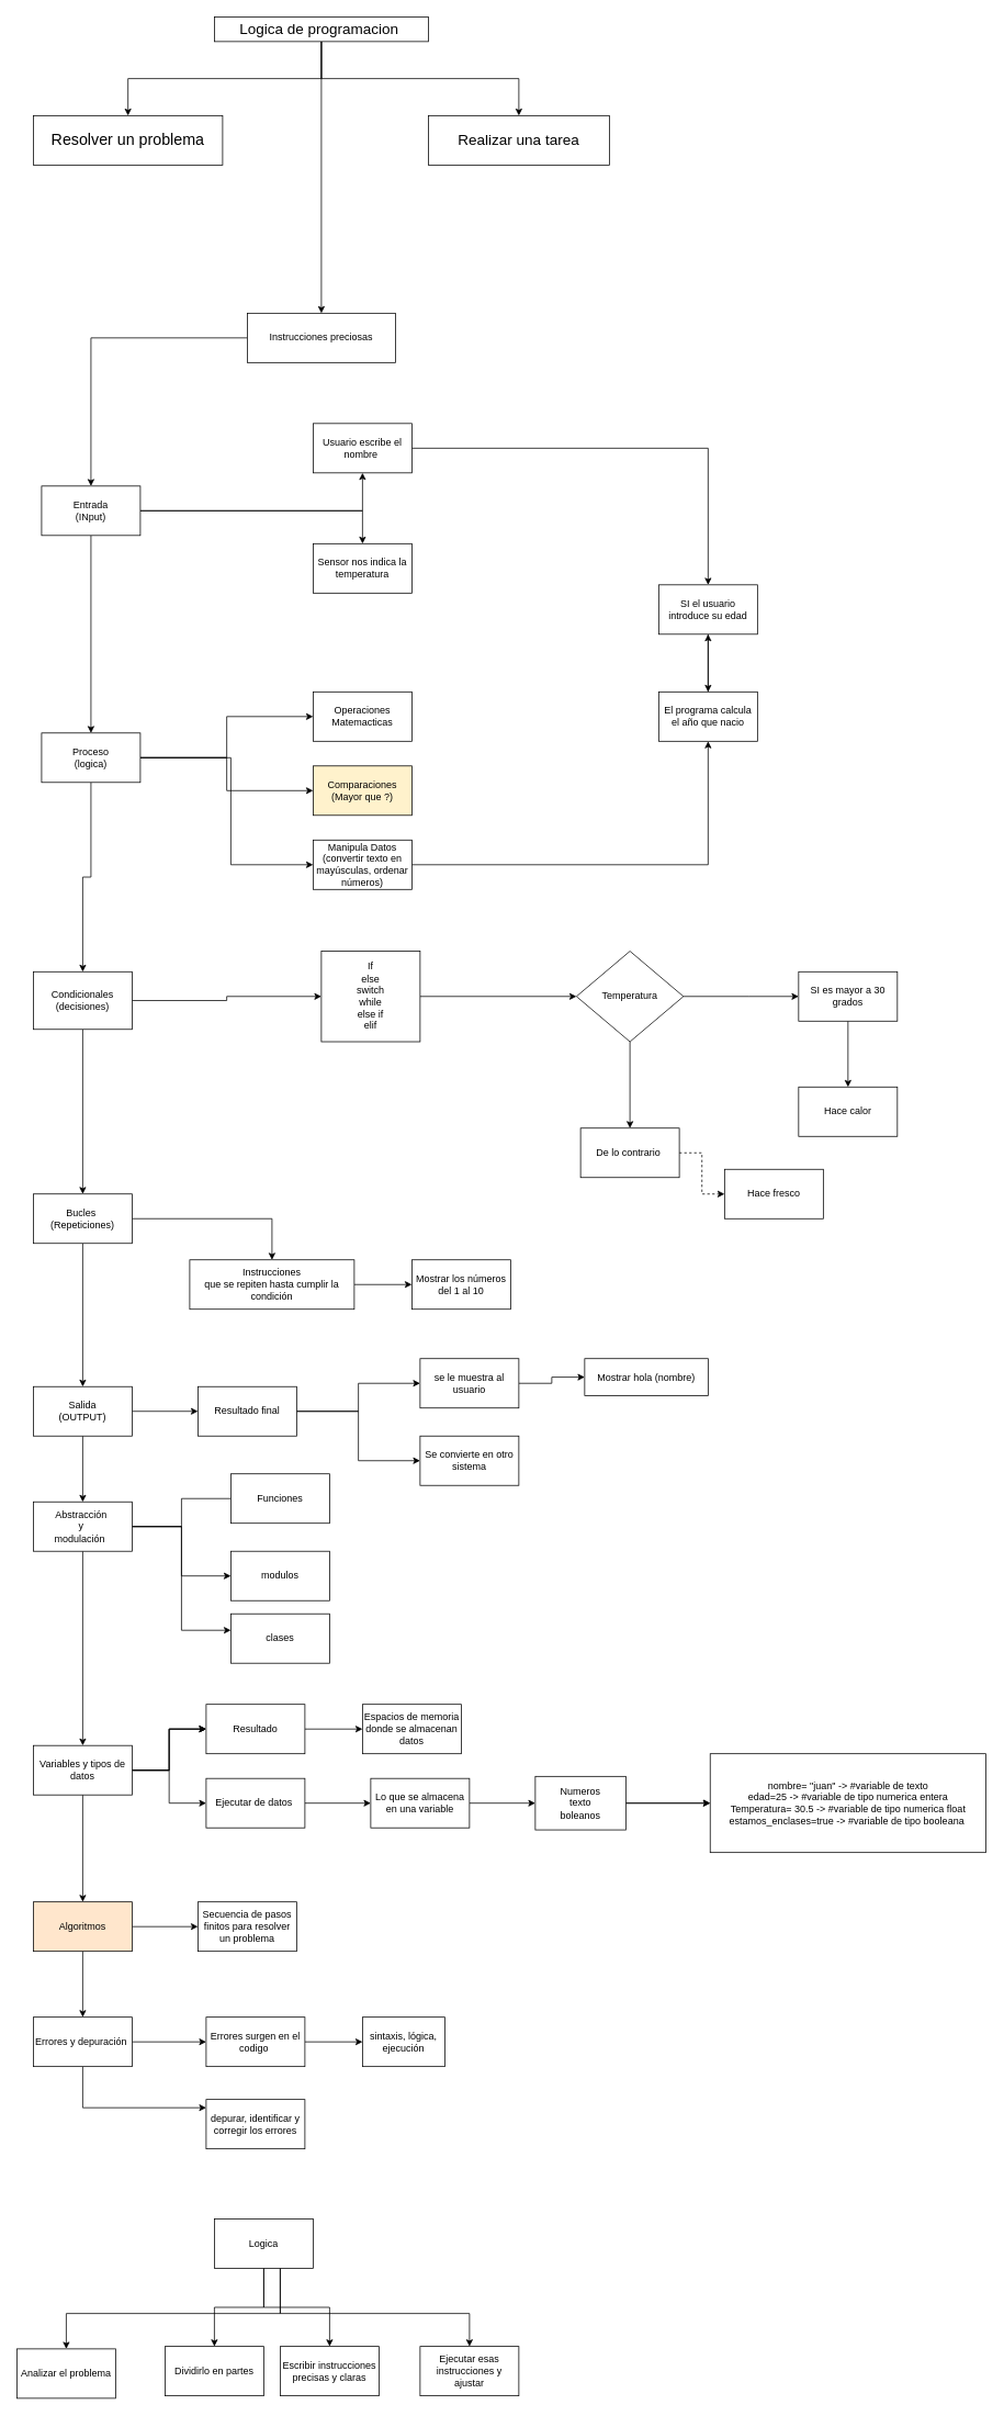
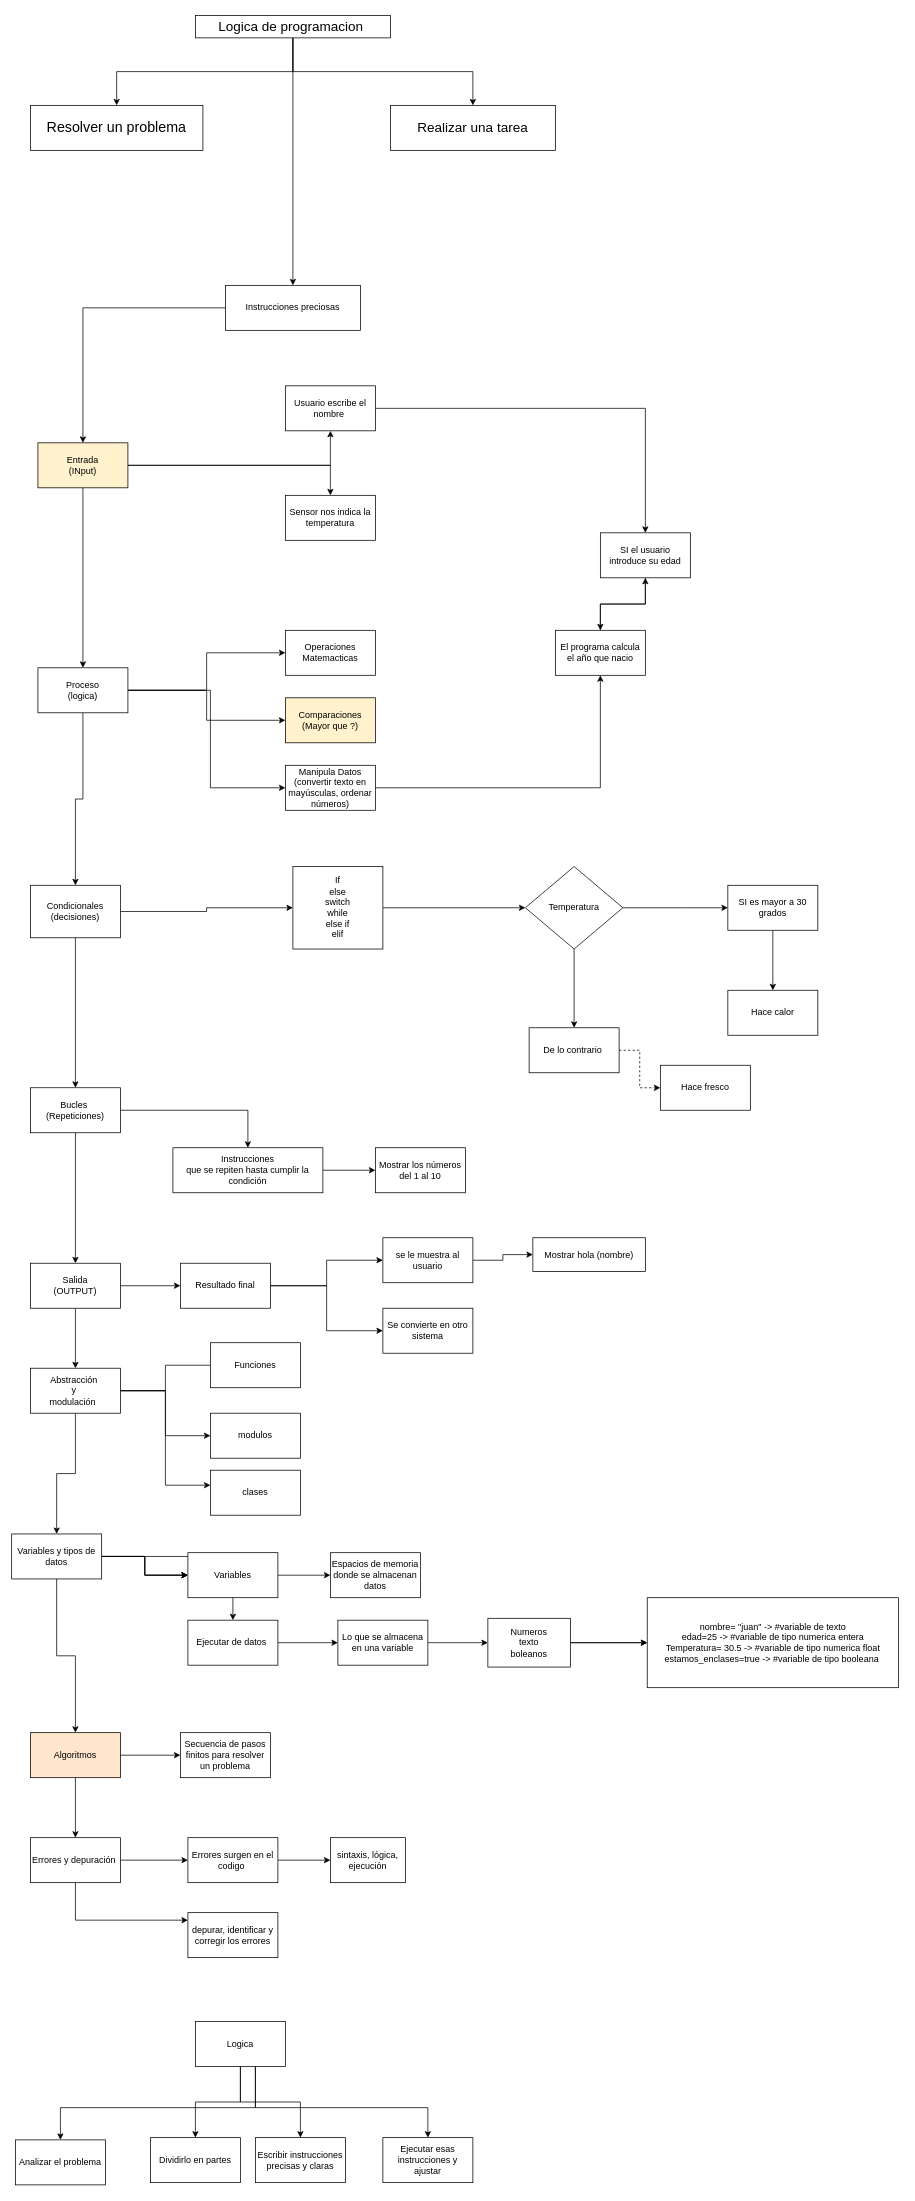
- <mxCell id="13" value="Entrada&lt;div&gt;(INput)&lt;/div&gt;" style="whiteSpace=wrap;html=1;rounded=0;" vertex="1" parent="1"><mxGeometry x="50" y="590" width="120" height="60" as="geometry" /></mxCell>
+ <mxCell id="13" value="Entrada&lt;div&gt;(INput)&lt;/div&gt;" style="whiteSpace=wrap;html=1;rounded=0;fillColor=#fff2cc;" vertex="1" parent="1"><mxGeometry x="50" y="590" width="120" height="60" as="geometry" /></mxCell>
- <mxCell id="29" value="El programa calcula el año que nacio" style="whiteSpace=wrap;html=1;rounded=0;" vertex="1" parent="1"><mxGeometry x="800" y="840" width="120" height="60" as="geometry" /></mxCell>
+ <mxCell id="29" value="El programa calcula el año que nacio" style="whiteSpace=wrap;html=1;rounded=0;" vertex="1" parent="1"><mxGeometry x="740" y="840" width="120" height="60" as="geometry" /></mxCell>
- <mxCell id="75" value="Resultado" style="whiteSpace=wrap;html=1;rounded=0;" vertex="1" parent="1"><mxGeometry x="250" y="2070" width="120" height="60" as="geometry" /></mxCell>
+ <mxCell id="75" value="Variables" style="whiteSpace=wrap;html=1;rounded=0;" vertex="1" parent="1"><mxGeometry x="250" y="2070" width="120" height="60" as="geometry" /></mxCell>
- <mxCell id="73" value="Variables y tipos de datos" style="whiteSpace=wrap;html=1;rounded=0;" vertex="1" parent="1"><mxGeometry x="40" y="2120" width="120" height="60" as="geometry" /></mxCell>
+ <mxCell id="73" value="Variables y tipos de datos" style="whiteSpace=wrap;html=1;rounded=0;" vertex="1" parent="1"><mxGeometry x="15" y="2045" width="120" height="60" as="geometry" /></mxCell>
